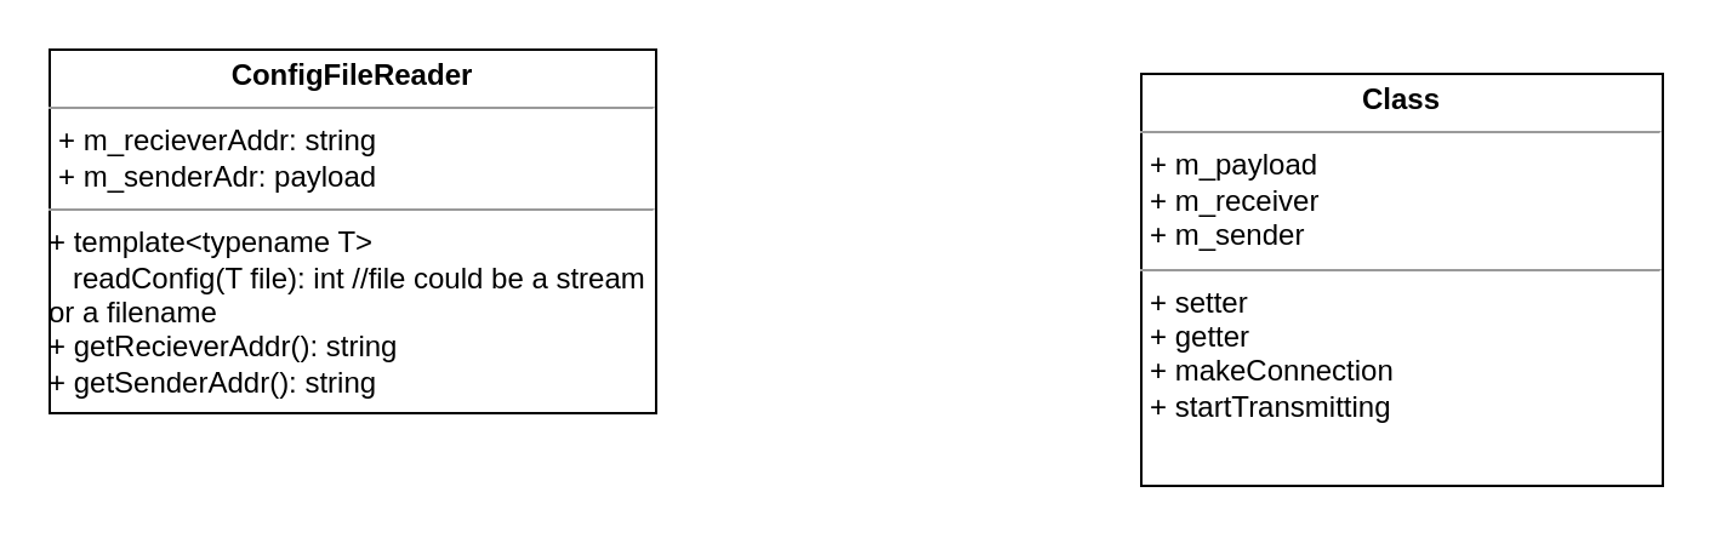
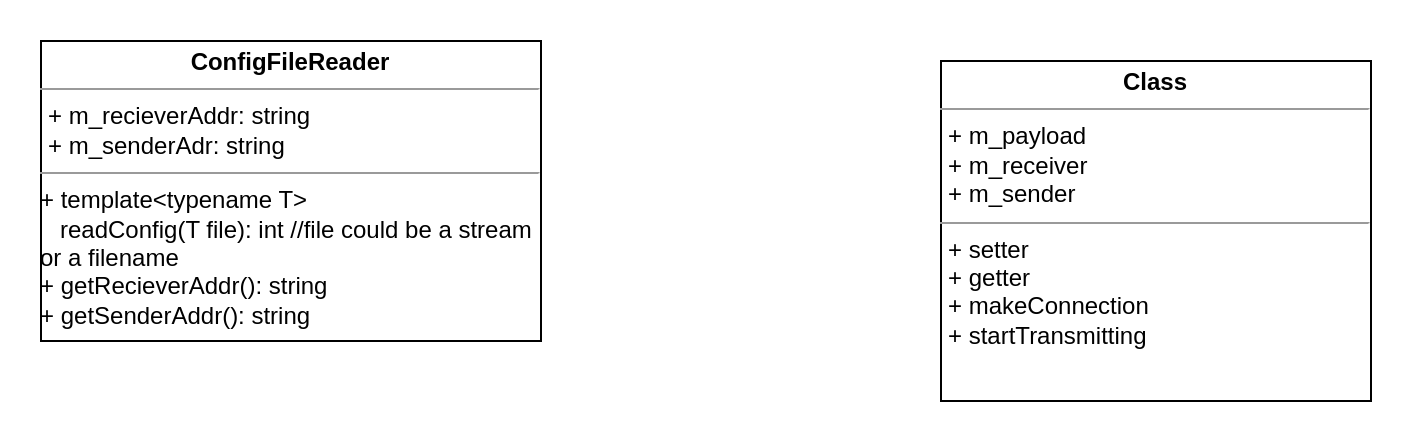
- <mxCell id="2" value="&lt;p style=&quot;margin: 0px ; margin-top: 4px ; text-align: center&quot;&gt;&lt;b&gt;ConfigFileReader&lt;/b&gt;&lt;/p&gt;&lt;hr size=&quot;1&quot;&gt;&lt;p style=&quot;margin: 0px ; margin-left: 4px&quot;&gt;+ m_recieverAddr: string&lt;br style=&quot;padding: 0px ; margin: 0px&quot;&gt;+ m_senderAdr: payload&lt;br&gt;&lt;/p&gt;&lt;hr size=&quot;1&quot;&gt;&lt;p style=&quot;margin: 0px ; margin-left: 4px&quot;&gt;&lt;/p&gt;+ template&amp;lt;typename T&amp;gt;&lt;br&gt;&amp;nbsp; &amp;nbsp;readConfig(T file): int //file could be a stream&lt;br&gt;&lt;span&gt;&#09;&lt;/span&gt;&lt;span&gt;&#09;&lt;/span&gt;&lt;span&gt;&#09;&lt;/span&gt;&lt;span&gt;&#09;&lt;/span&gt;&lt;span&gt;&#09;&lt;/span&gt;or a filename&lt;br&gt;+ getRecieverAddr(): string&lt;br&gt;+ getSenderAddr(): string" style="verticalAlign=top;align=left;overflow=fill;fontSize=12;fontFamily=Helvetica;html=1;" parent="1" vertex="1"><mxGeometry x="20" y="20" width="250" height="150" as="geometry" /></mxCell>
+ <mxCell id="2" value="&lt;p style=&quot;margin: 0px ; margin-top: 4px ; text-align: center&quot;&gt;&lt;b&gt;ConfigFileReader&lt;/b&gt;&lt;/p&gt;&lt;hr size=&quot;1&quot;&gt;&lt;p style=&quot;margin: 0px ; margin-left: 4px&quot;&gt;+ m_recieverAddr: string&lt;br style=&quot;padding: 0px ; margin: 0px&quot;&gt;+ m_senderAdr: string&lt;br&gt;&lt;/p&gt;&lt;hr size=&quot;1&quot;&gt;&lt;p style=&quot;margin: 0px ; margin-left: 4px&quot;&gt;&lt;/p&gt;+ template&amp;lt;typename T&amp;gt;&lt;br&gt;&amp;nbsp; &amp;nbsp;readConfig(T file): int //file could be a stream&lt;br&gt;&lt;span&gt;&#09;&lt;/span&gt;&lt;span&gt;&#09;&lt;/span&gt;&lt;span&gt;&#09;&lt;/span&gt;&lt;span&gt;&#09;&lt;/span&gt;&lt;span&gt;&#09;&lt;/span&gt;or a filename&lt;br&gt;+ getRecieverAddr(): string&lt;br&gt;+ getSenderAddr(): string" style="verticalAlign=top;align=left;overflow=fill;fontSize=12;fontFamily=Helvetica;html=1;" parent="1" vertex="1"><mxGeometry x="20" y="20" width="250" height="150" as="geometry" /></mxCell>
